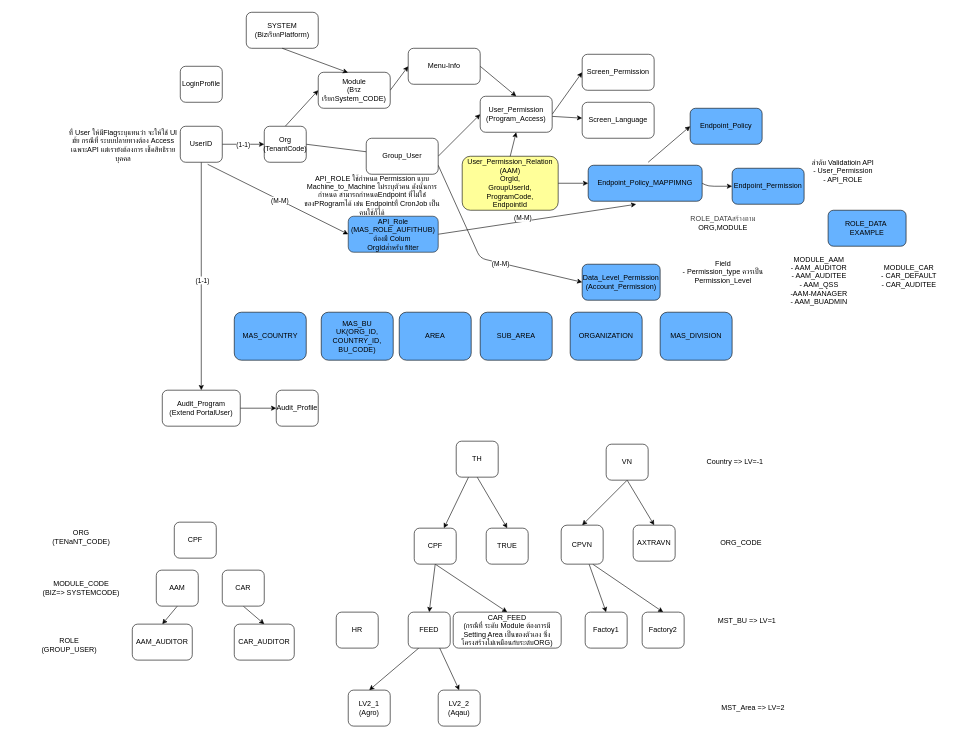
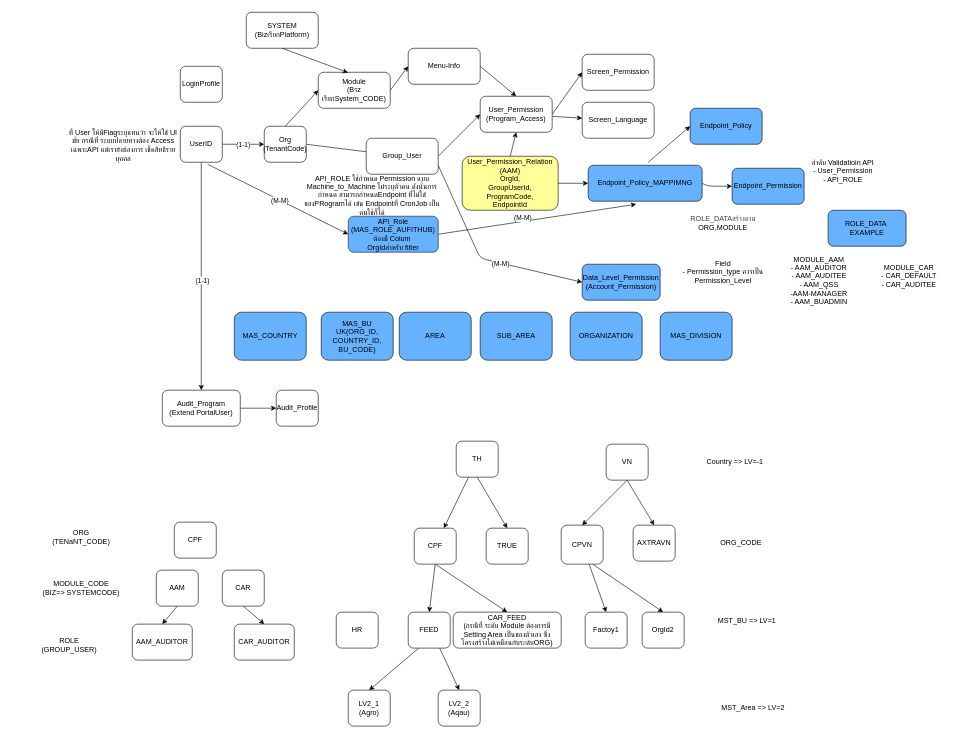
- <mxCell id="61" value="Factory2" style="rounded=1;whiteSpace=wrap;html=1;" parent="1" vertex="1"><mxGeometry x="1070" y="1020" width="70" height="60" as="geometry" /></mxCell>
+ <mxCell id="61" value="OrgId2" style="rounded=1;whiteSpace=wrap;html=1;" parent="1" vertex="1"><mxGeometry x="1070" y="1020" width="70" height="60" as="geometry" /></mxCell>
